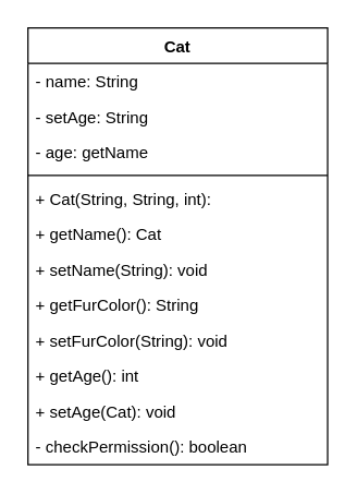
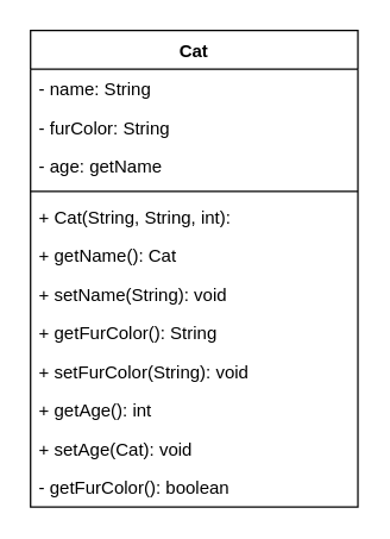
- <mxCell id="4" value="- setAge: String" style="text;strokeColor=none;fillColor=none;align=left;verticalAlign=top;spacingLeft=4;spacingRight=4;overflow=hidden;rotatable=0;points=[[0,0.5],[1,0.5]];portConstraint=eastwest;" vertex="1" parent="2"><mxGeometry y="52" width="220" height="26" as="geometry" /></mxCell>
+ <mxCell id="4" value="- furColor: String" style="text;strokeColor=none;fillColor=none;align=left;verticalAlign=top;spacingLeft=4;spacingRight=4;overflow=hidden;rotatable=0;points=[[0,0.5],[1,0.5]];portConstraint=eastwest;" vertex="1" parent="2"><mxGeometry y="52" width="220" height="26" as="geometry" /></mxCell>
- <mxCell id="14" value="- checkPermission(): boolean" style="text;strokeColor=none;fillColor=none;align=left;verticalAlign=top;spacingLeft=4;spacingRight=4;overflow=hidden;rotatable=0;points=[[0,0.5],[1,0.5]];portConstraint=eastwest;" vertex="1" parent="2"><mxGeometry y="294" width="220" height="26" as="geometry" /></mxCell>
+ <mxCell id="14" value="- getFurColor(): boolean" style="text;strokeColor=none;fillColor=none;align=left;verticalAlign=top;spacingLeft=4;spacingRight=4;overflow=hidden;rotatable=0;points=[[0,0.5],[1,0.5]];portConstraint=eastwest;" vertex="1" parent="2"><mxGeometry y="294" width="220" height="26" as="geometry" /></mxCell>
